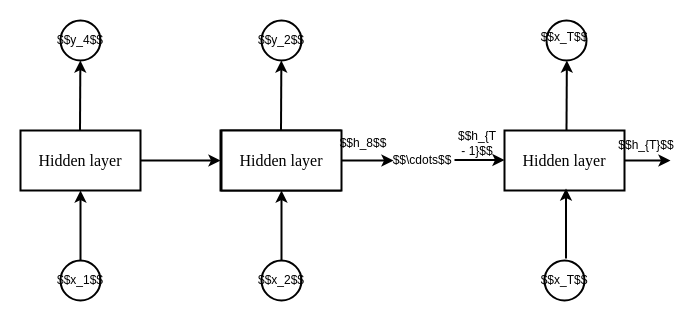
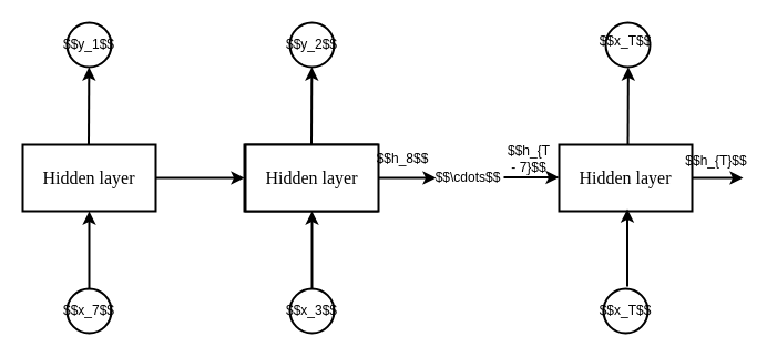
- <mxCell id="11" value="$$y_4$$" style="text;html=1;align=center;verticalAlign=middle;whiteSpace=wrap;rounded=0;" parent="1" vertex="1"><mxGeometry x="60" y="30" width="40" height="20" as="geometry" /></mxCell>
+ <mxCell id="11" value="$$y_1$$" style="text;html=1;align=center;verticalAlign=middle;whiteSpace=wrap;rounded=0;" parent="1" vertex="1"><mxGeometry x="60" y="30" width="40" height="20" as="geometry" /></mxCell>
- <mxCell id="24" value="$$h_{T - 1}$$" style="text;html=1;align=center;verticalAlign=middle;whiteSpace=wrap;rounded=0;" parent="1" vertex="1"><mxGeometry x="457" y="133" width="40" height="20" as="geometry" /></mxCell>
+ <mxCell id="24" value="$$h_{T - 7}$$" style="text;html=1;align=center;verticalAlign=middle;whiteSpace=wrap;rounded=0;" parent="1" vertex="1"><mxGeometry x="457" y="133" width="40" height="20" as="geometry" /></mxCell>
- <mxCell id="10" value="$$x_1$$" style="text;html=1;align=center;verticalAlign=middle;whiteSpace=wrap;rounded=0;" parent="1" vertex="1"><mxGeometry x="60" y="270" width="40" height="20" as="geometry" /></mxCell>
+ <mxCell id="10" value="$$x_7$$" style="text;html=1;align=center;verticalAlign=middle;whiteSpace=wrap;rounded=0;" parent="1" vertex="1"><mxGeometry x="60" y="270" width="40" height="20" as="geometry" /></mxCell>
- <mxCell id="17" value="$$x_2$$" style="text;html=1;align=center;verticalAlign=middle;whiteSpace=wrap;rounded=0;" parent="1" vertex="1"><mxGeometry x="261" y="270" width="40" height="20" as="geometry" /></mxCell>
+ <mxCell id="17" value="$$x_3$$" style="text;html=1;align=center;verticalAlign=middle;whiteSpace=wrap;rounded=0;" parent="1" vertex="1"><mxGeometry x="261" y="270" width="40" height="20" as="geometry" /></mxCell>
